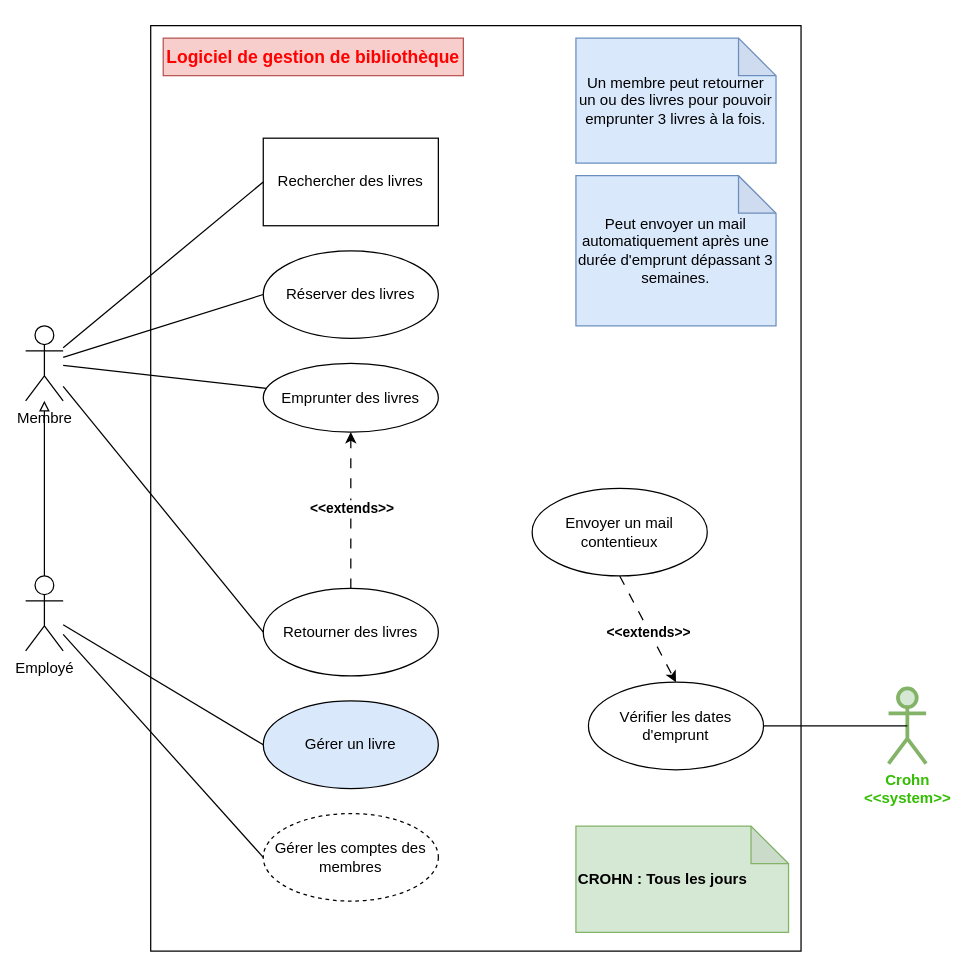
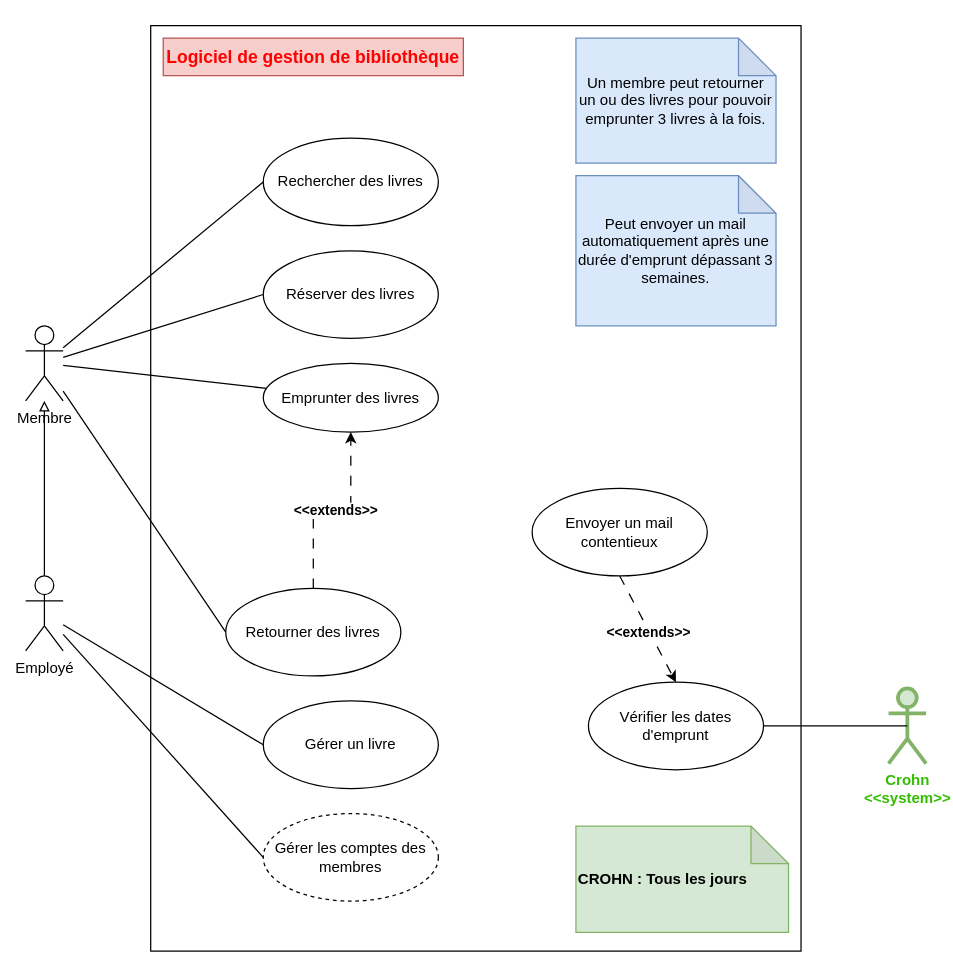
- <mxCell id="4" value="Rechercher des livres" style="whiteSpace=wrap;html=1;rounded=0;" parent="1" vertex="1"><mxGeometry x="210" y="110" width="140" height="70" as="geometry" /></mxCell>
+ <mxCell id="4" value="Rechercher des livres" style="ellipse;whiteSpace=wrap;html=1;" parent="1" vertex="1"><mxGeometry x="210" y="110" width="140" height="70" as="geometry" /></mxCell>
- <mxCell id="11" value="Retourner des livres" style="ellipse;whiteSpace=wrap;html=1;" parent="1" vertex="1"><mxGeometry x="210" y="470" width="140" height="70" as="geometry" /></mxCell>
+ <mxCell id="11" value="Retourner des livres" style="ellipse;whiteSpace=wrap;html=1;" parent="1" vertex="1"><mxGeometry x="180" y="470" width="140" height="70" as="geometry" /></mxCell>
- <mxCell id="12" value="Gérer un livre" style="ellipse;whiteSpace=wrap;html=1;fillColor=#dae8fc;" parent="1" vertex="1"><mxGeometry x="210" y="560" width="140" height="70" as="geometry" /></mxCell>
+ <mxCell id="12" value="Gérer un livre" style="ellipse;whiteSpace=wrap;html=1;" parent="1" vertex="1"><mxGeometry x="210" y="560" width="140" height="70" as="geometry" /></mxCell>
